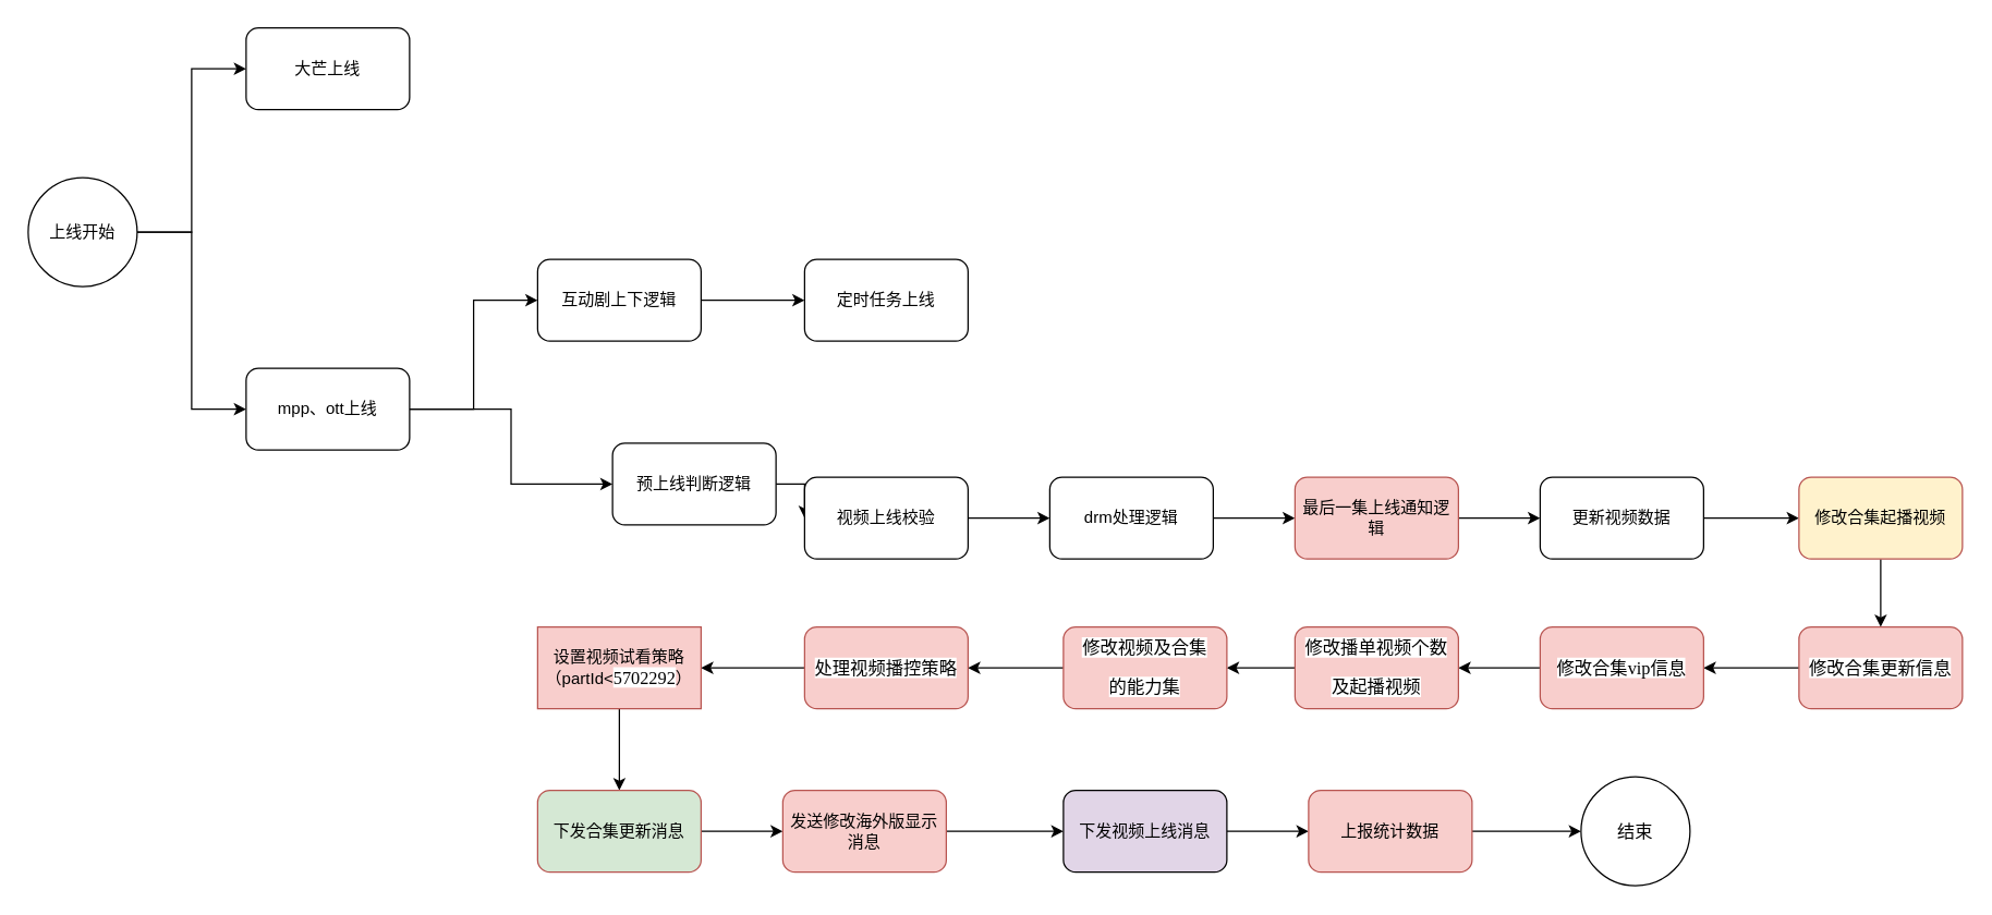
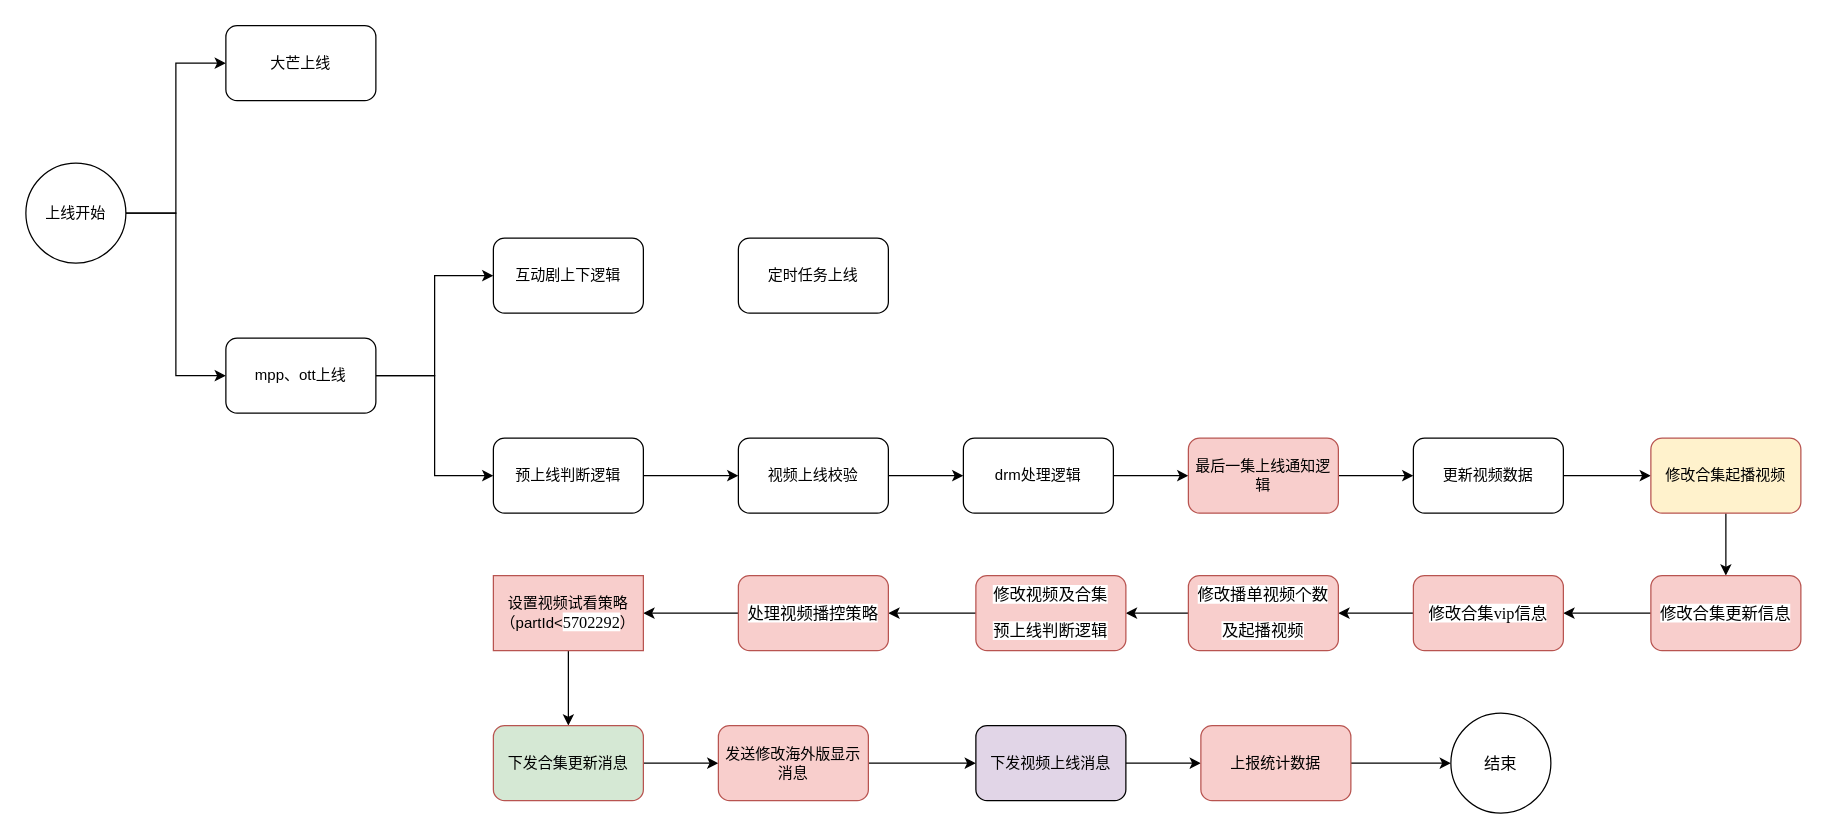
- <mxCell id="9" style="edgeStyle=orthogonalEdgeStyle;rounded=0;orthogonalLoop=1;jettySize=auto;html=1;exitX=1;exitY=0.5;exitDx=0;exitDy=0;entryX=0;entryY=0.5;entryDx=0;entryDy=0;" parent="1" source="10" target="11" edge="1"><mxGeometry relative="1" as="geometry" /></mxCell>
- <mxCell id="13" value="预上线判断逻辑" style="rounded=1;whiteSpace=wrap;html=1;" parent="1" vertex="1"><mxGeometry x="449" y="325" width="120" height="60" as="geometry" /></mxCell>
+ <mxCell id="13" value="预上线判断逻辑" style="rounded=1;whiteSpace=wrap;html=1;" parent="1" vertex="1"><mxGeometry x="394" y="350" width="120" height="60" as="geometry" /></mxCell>
- <mxCell id="31" value="&lt;pre style=&quot;font-family: &amp;quot;Arial Unicode MS&amp;quot;; font-size: 9.8pt;&quot;&gt;&lt;span style=&quot;background-color: rgb(255, 255, 255);&quot;&gt;修改视频及合集&lt;/span&gt;&lt;/pre&gt;&lt;pre style=&quot;font-family: &amp;quot;Arial Unicode MS&amp;quot;; font-size: 9.8pt;&quot;&gt;&lt;span style=&quot;background-color: rgb(255, 255, 255);&quot;&gt;的能力集&lt;/span&gt;&lt;/pre&gt;" style="whiteSpace=wrap;html=1;rounded=1;fillColor=#f8cecc;strokeColor=#b85450;" parent="1" vertex="1"><mxGeometry x="780" y="460" width="120" height="60" as="geometry" /></mxCell>
+ <mxCell id="31" value="&lt;pre style=&quot;font-family: &amp;quot;Arial Unicode MS&amp;quot;; font-size: 9.8pt;&quot;&gt;&lt;span style=&quot;background-color: rgb(255, 255, 255);&quot;&gt;修改视频及合集&lt;/span&gt;&lt;/pre&gt;&lt;pre style=&quot;font-family: &amp;quot;Arial Unicode MS&amp;quot;; font-size: 9.8pt;&quot;&gt;&lt;span style=&quot;background-color: rgb(255, 255, 255);&quot;&gt;预上线判断逻辑&lt;/span&gt;&lt;/pre&gt;" style="whiteSpace=wrap;html=1;rounded=1;fillColor=#f8cecc;strokeColor=#b85450;" parent="1" vertex="1"><mxGeometry x="780" y="460" width="120" height="60" as="geometry" /></mxCell>
